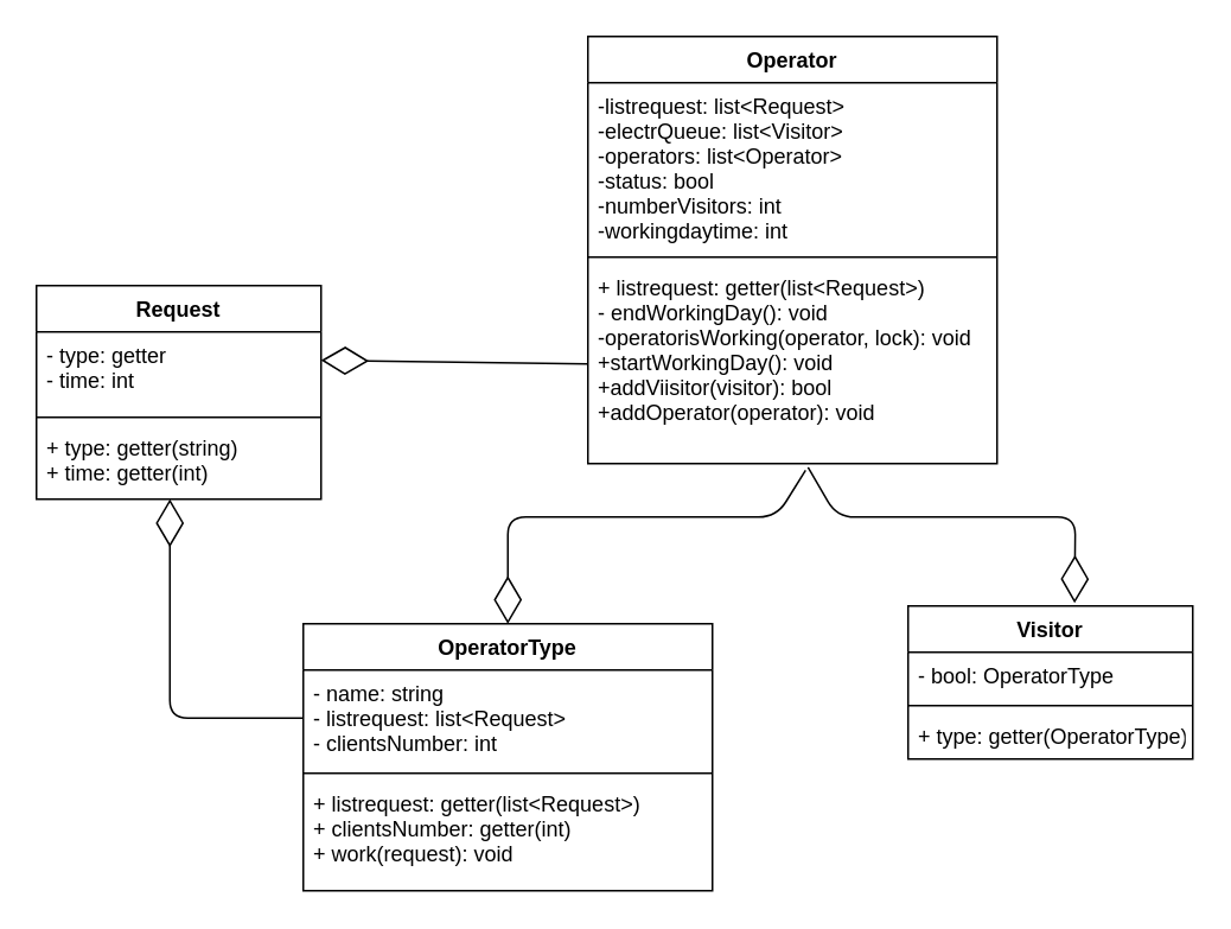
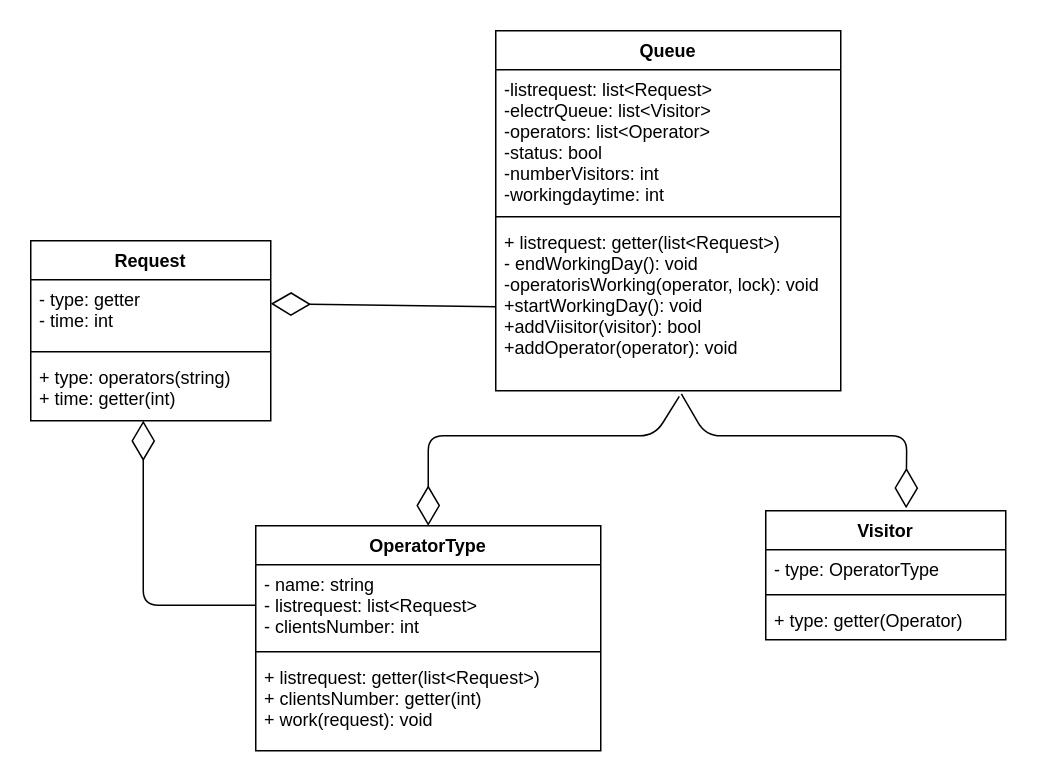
- <mxCell id="2" value="Operator" style="swimlane;fontStyle=1;align=center;verticalAlign=top;childLayout=stackLayout;horizontal=1;startSize=26;horizontalStack=0;resizeParent=1;resizeParentMax=0;resizeLast=0;collapsible=1;marginBottom=0;" parent="1" vertex="1"><mxGeometry x="330" y="20" width="230" height="240" as="geometry" /></mxCell>
+ <mxCell id="2" value="Queue" style="swimlane;fontStyle=1;align=center;verticalAlign=top;childLayout=stackLayout;horizontal=1;startSize=26;horizontalStack=0;resizeParent=1;resizeParentMax=0;resizeLast=0;collapsible=1;marginBottom=0;" parent="1" vertex="1"><mxGeometry x="330" y="20" width="230" height="240" as="geometry" /></mxCell>
- <mxCell id="19" value="+ type: getter(string)&#10;+ time: getter(int)" style="text;strokeColor=none;fillColor=none;align=left;verticalAlign=top;spacingLeft=4;spacingRight=4;overflow=hidden;rotatable=0;points=[[0,0.5],[1,0.5]];portConstraint=eastwest;" vertex="1" parent="16"><mxGeometry y="78" width="160" height="42" as="geometry" /></mxCell>
+ <mxCell id="19" value="+ type: operators(string)&#10;+ time: getter(int)" style="text;strokeColor=none;fillColor=none;align=left;verticalAlign=top;spacingLeft=4;spacingRight=4;overflow=hidden;rotatable=0;points=[[0,0.5],[1,0.5]];portConstraint=eastwest;" vertex="1" parent="16"><mxGeometry y="78" width="160" height="42" as="geometry" /></mxCell>
- <mxCell id="11" value="- bool: OperatorType" style="text;strokeColor=none;fillColor=none;align=left;verticalAlign=top;spacingLeft=4;spacingRight=4;overflow=hidden;rotatable=0;points=[[0,0.5],[1,0.5]];portConstraint=eastwest;" parent="10" vertex="1"><mxGeometry y="26" width="160" height="26" as="geometry" /></mxCell>
+ <mxCell id="11" value="- type: OperatorType" style="text;strokeColor=none;fillColor=none;align=left;verticalAlign=top;spacingLeft=4;spacingRight=4;overflow=hidden;rotatable=0;points=[[0,0.5],[1,0.5]];portConstraint=eastwest;" parent="10" vertex="1"><mxGeometry y="26" width="160" height="26" as="geometry" /></mxCell>
- <mxCell id="13" value="+ type: getter(OperatorType)" style="text;strokeColor=none;fillColor=none;align=left;verticalAlign=top;spacingLeft=4;spacingRight=4;overflow=hidden;rotatable=0;points=[[0,0.5],[1,0.5]];portConstraint=eastwest;" parent="10" vertex="1"><mxGeometry y="60" width="160" height="26" as="geometry" /></mxCell>
+ <mxCell id="13" value="+ type: getter(Operator)" style="text;strokeColor=none;fillColor=none;align=left;verticalAlign=top;spacingLeft=4;spacingRight=4;overflow=hidden;rotatable=0;points=[[0,0.5],[1,0.5]];portConstraint=eastwest;" parent="10" vertex="1"><mxGeometry y="60" width="160" height="26" as="geometry" /></mxCell>
